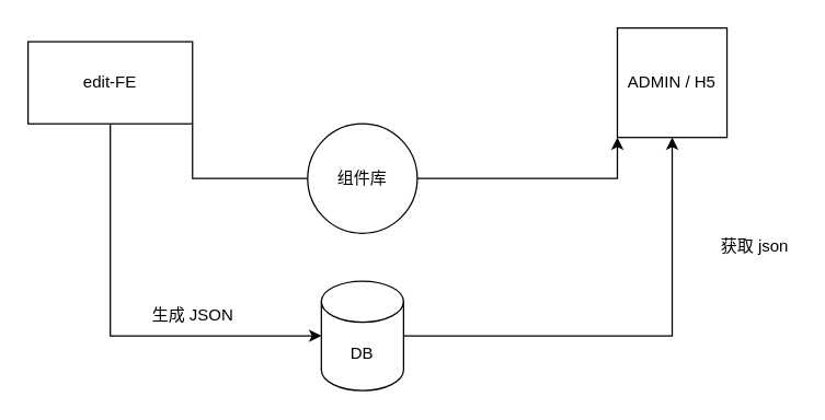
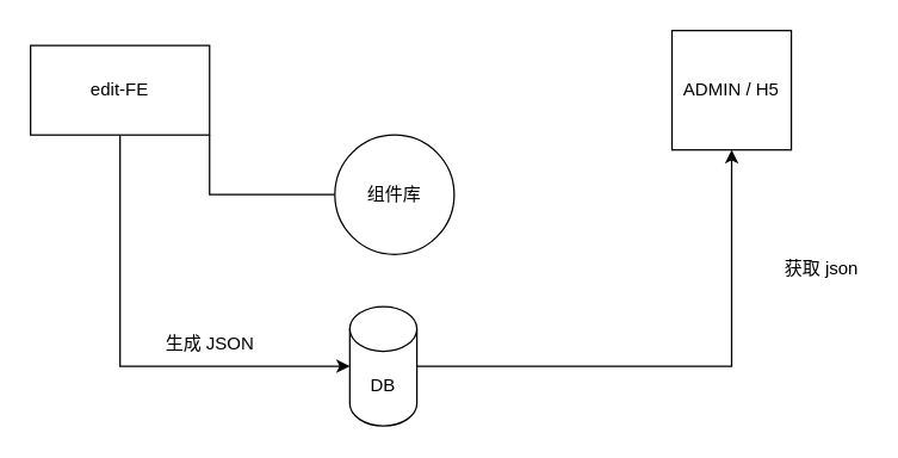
- <mxCell id="8" style="edgeStyle=orthogonalEdgeStyle;rounded=0;orthogonalLoop=1;jettySize=auto;html=1;exitX=1;exitY=0.5;exitDx=0;exitDy=0;entryX=0;entryY=1;entryDx=0;entryDy=0;" edge="1" parent="1" source="9" target="6"><mxGeometry relative="1" as="geometry" /></mxCell>
- <mxCell id="3" value="DB" style="shape=cylinder3;whiteSpace=wrap;html=1;boundedLbl=1;backgroundOutline=1;size=15;" vertex="1" parent="1"><mxGeometry x="234" y="205" width="60" height="80" as="geometry" /></mxCell>
+ <mxCell id="3" value="DB" style="shape=cylinder3;whiteSpace=wrap;html=1;boundedLbl=1;backgroundOutline=1;size=15;" vertex="1" parent="1"><mxGeometry x="234" y="205" width="45" height="80" as="geometry" /></mxCell>
